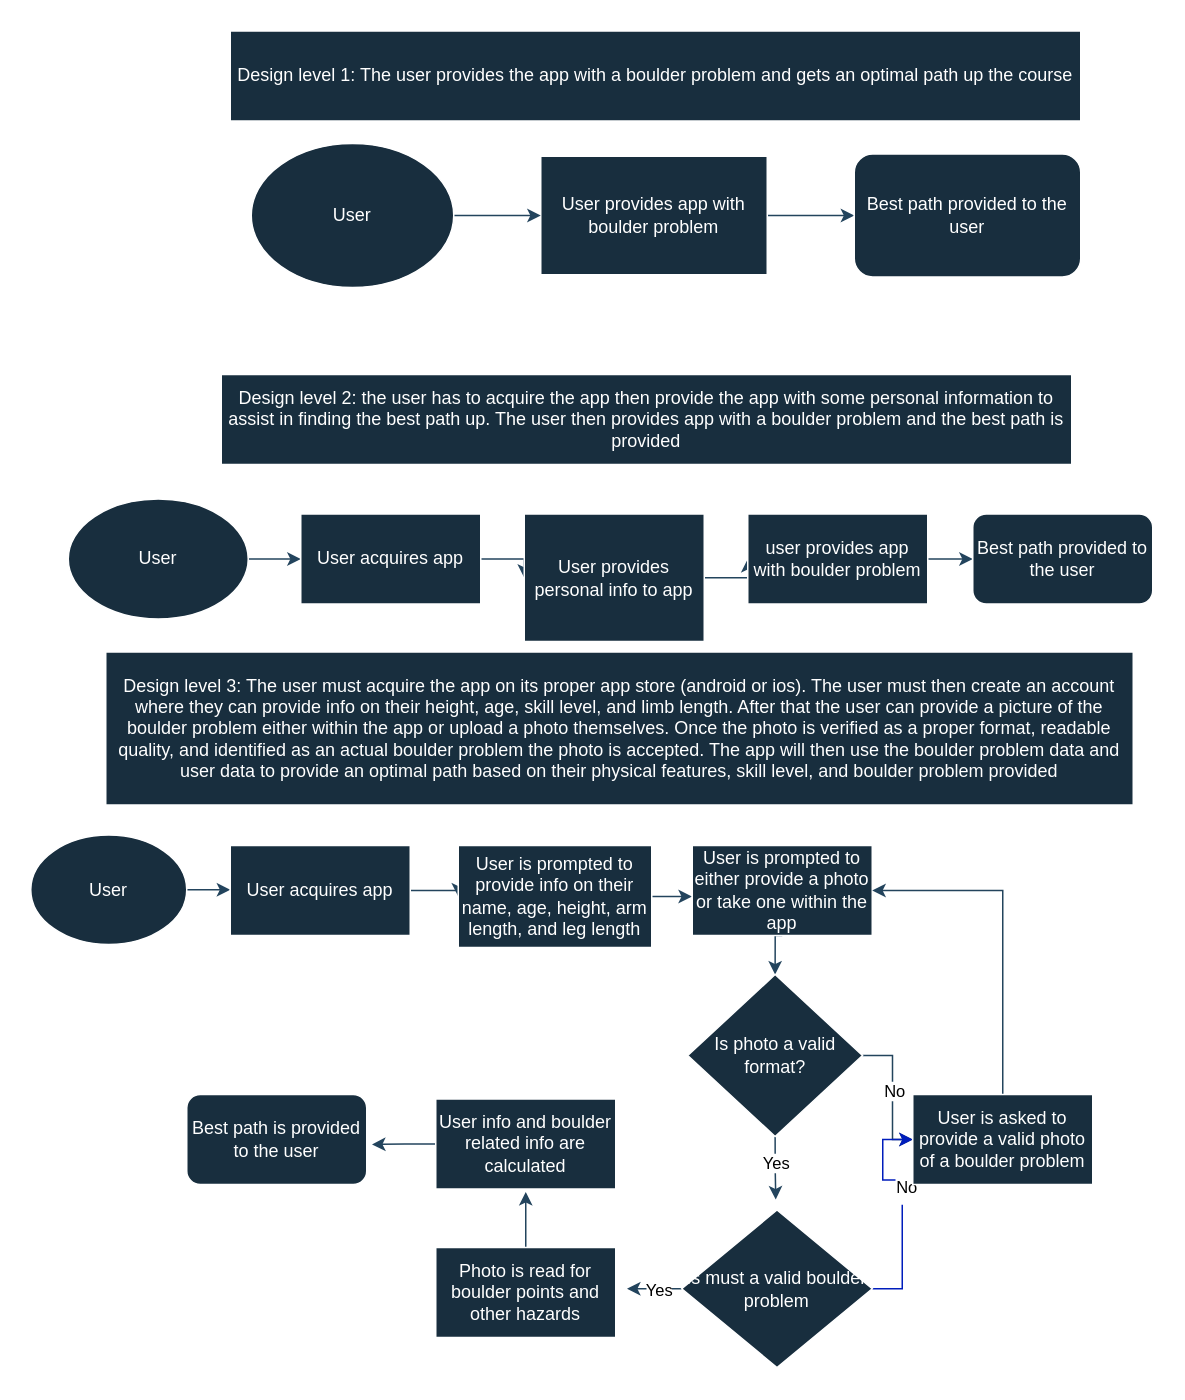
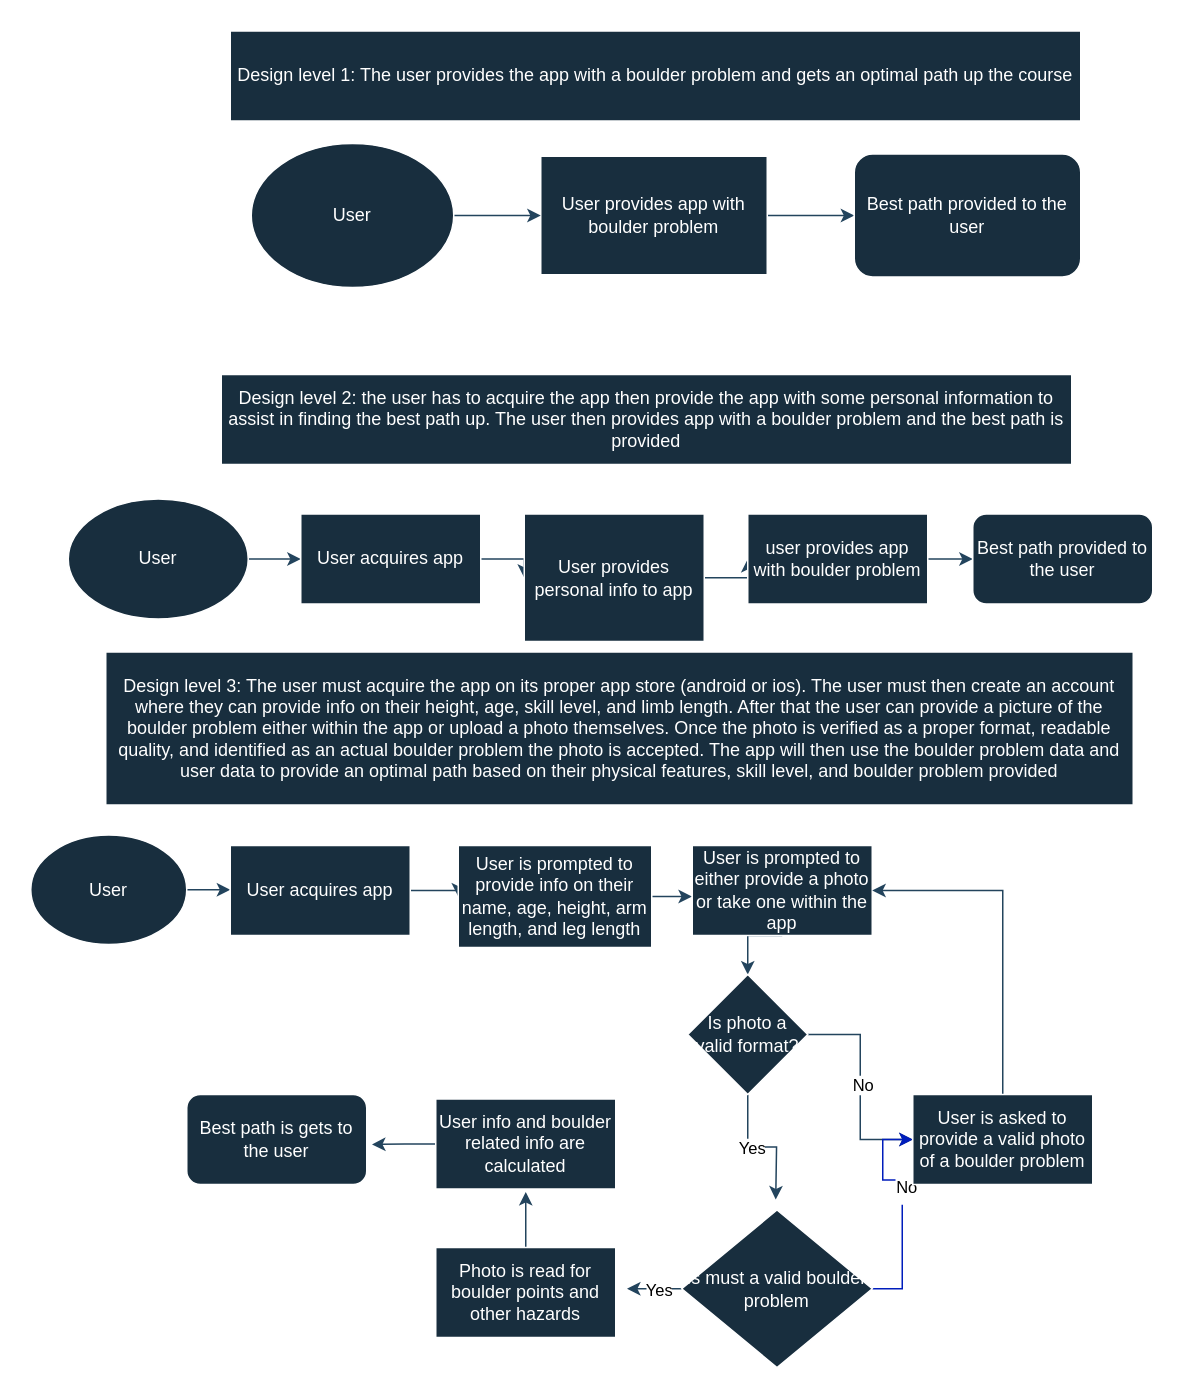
- <mxCell id="31" value="Is photo a valid format?" style="rhombus;whiteSpace=wrap;html=1;strokeColor=#FFFFFF;fontColor=#FFFFFF;fillColor=#182E3E;" vertex="1" parent="1"><mxGeometry x="458" y="649" width="116.5" height="108" as="geometry" /></mxCell>
+ <mxCell id="31" value="Is photo a valid format?" style="rhombus;whiteSpace=wrap;html=1;strokeColor=#FFFFFF;fontColor=#FFFFFF;fillColor=#182E3E;" vertex="1" parent="1"><mxGeometry x="458" y="649" width="80" height="80" as="geometry" /></mxCell>
- <mxCell id="46" value="Best path is provided to the user" style="rounded=1;whiteSpace=wrap;html=1;strokeColor=#FFFFFF;fontColor=#FFFFFF;fillColor=#182E3E;" vertex="1" parent="1"><mxGeometry x="124" y="729" width="120" height="60" as="geometry" /></mxCell>
+ <mxCell id="46" value="Best path is gets to the user" style="rounded=1;whiteSpace=wrap;html=1;strokeColor=#FFFFFF;fontColor=#FFFFFF;fillColor=#182E3E;" vertex="1" parent="1"><mxGeometry x="124" y="729" width="120" height="60" as="geometry" /></mxCell>
